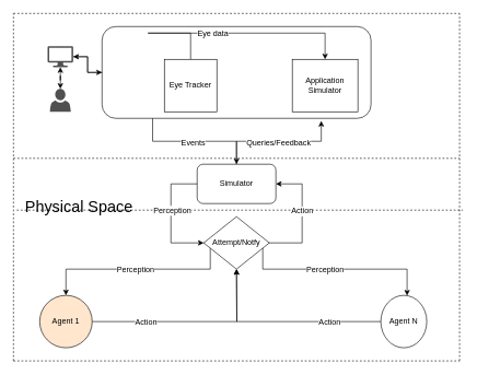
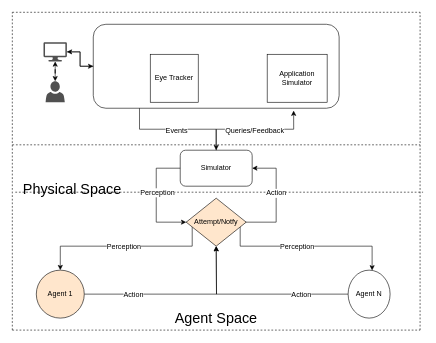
- <mxCell id="21" style="edgeStyle=orthogonalEdgeStyle;rounded=0;orthogonalLoop=1;jettySize=auto;html=1;exitX=0.5;exitY=0;exitDx=0;exitDy=0;entryX=0.5;entryY=0;entryDx=0;entryDy=0;" parent="1" source="23" target="3" edge="1"><mxGeometry relative="1" as="geometry"><Array as="points"><mxPoint x="225" y="50" /><mxPoint x="485" y="50" /></Array></mxGeometry></mxCell>
- <mxCell id="22" value="Eye data" style="text;html=1;align=center;verticalAlign=middle;resizable=0;points=[];labelBackgroundColor=#ffffff;" parent="21" vertex="1" connectable="0"><mxGeometry x="-0.112" relative="1" as="geometry"><mxPoint x="19" as="offset" /></mxGeometry></mxCell>
- <mxCell id="18" value="Attempt/Notfy" style="rhombus;whiteSpace=wrap;html=1;" parent="1" vertex="1"><mxGeometry x="310" y="330" width="100" height="80" as="geometry" /></mxCell>
+ <mxCell id="18" value="Attempt/Notfy" style="rhombus;whiteSpace=wrap;html=1;fillColor=#ffe6cc;" parent="1" vertex="1"><mxGeometry x="310" y="330" width="100" height="80" as="geometry" /></mxCell>
+ <mxCell id="24" value="&lt;font style=&quot;font-size: 24px&quot;&gt;Agent Space&lt;/font&gt;" style="text;html=1;strokeColor=none;fillColor=none;align=center;verticalAlign=middle;whiteSpace=wrap;rounded=0;" parent="1" vertex="1"><mxGeometry x="270" y="520" width="180" height="20" as="geometry" /></mxCell>
